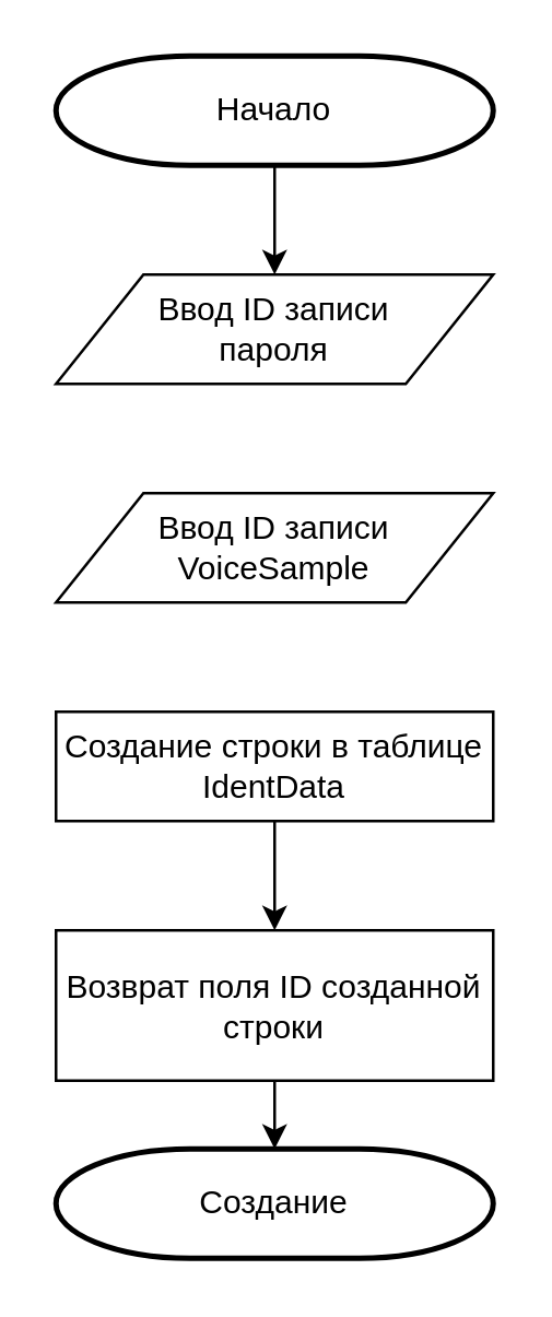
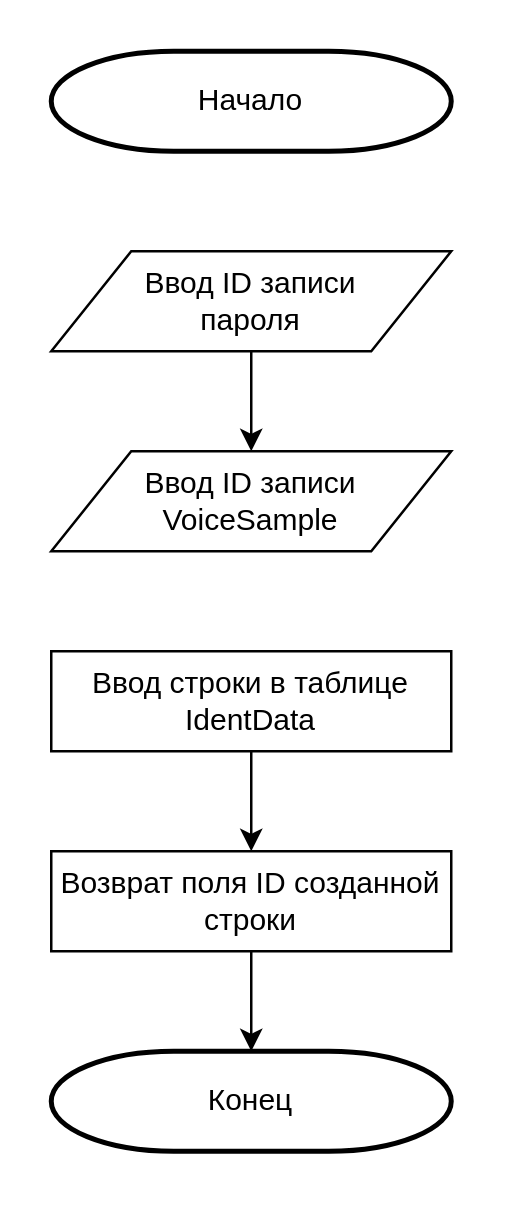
- <mxCell id="2" value="" style="edgeStyle=orthogonalEdgeStyle;rounded=0;orthogonalLoop=1;jettySize=auto;html=1;" parent="1" source="3" target="5" edge="1"><mxGeometry relative="1" as="geometry" /></mxCell>
+ <mxCell id="4" value="" style="edgeStyle=orthogonalEdgeStyle;rounded=0;orthogonalLoop=1;jettySize=auto;html=1;" edge="1" parent="1" source="5" target="6"><mxGeometry relative="1" as="geometry" /></mxCell>
- <mxCell id="11" value="Создание строки в таблице IdentData" style="rounded=0;whiteSpace=wrap;html=1;" parent="1" vertex="1"><mxGeometry x="20" y="260" width="160" height="40" as="geometry" /></mxCell>
+ <mxCell id="11" value="Ввод строки в таблице IdentData" style="rounded=0;whiteSpace=wrap;html=1;" parent="1" vertex="1"><mxGeometry x="20" y="260" width="160" height="40" as="geometry" /></mxCell>
- <mxCell id="9" value="Возврат поля ID созданной строки" style="rounded=0;whiteSpace=wrap;html=1;" parent="1" vertex="1"><mxGeometry x="20" y="340" width="160" height="55" as="geometry" /></mxCell>
+ <mxCell id="9" value="Возврат поля ID созданной строки" style="rounded=0;whiteSpace=wrap;html=1;" parent="1" vertex="1"><mxGeometry x="20" y="340" width="160" height="40" as="geometry" /></mxCell>
- <mxCell id="7" value="Создание" style="strokeWidth=2;html=1;shape=mxgraph.flowchart.terminator;whiteSpace=wrap;" parent="1" vertex="1"><mxGeometry x="20" y="420" width="160" height="40" as="geometry" /></mxCell>
+ <mxCell id="7" value="Конец" style="strokeWidth=2;html=1;shape=mxgraph.flowchart.terminator;whiteSpace=wrap;" parent="1" vertex="1"><mxGeometry x="20" y="420" width="160" height="40" as="geometry" /></mxCell>
